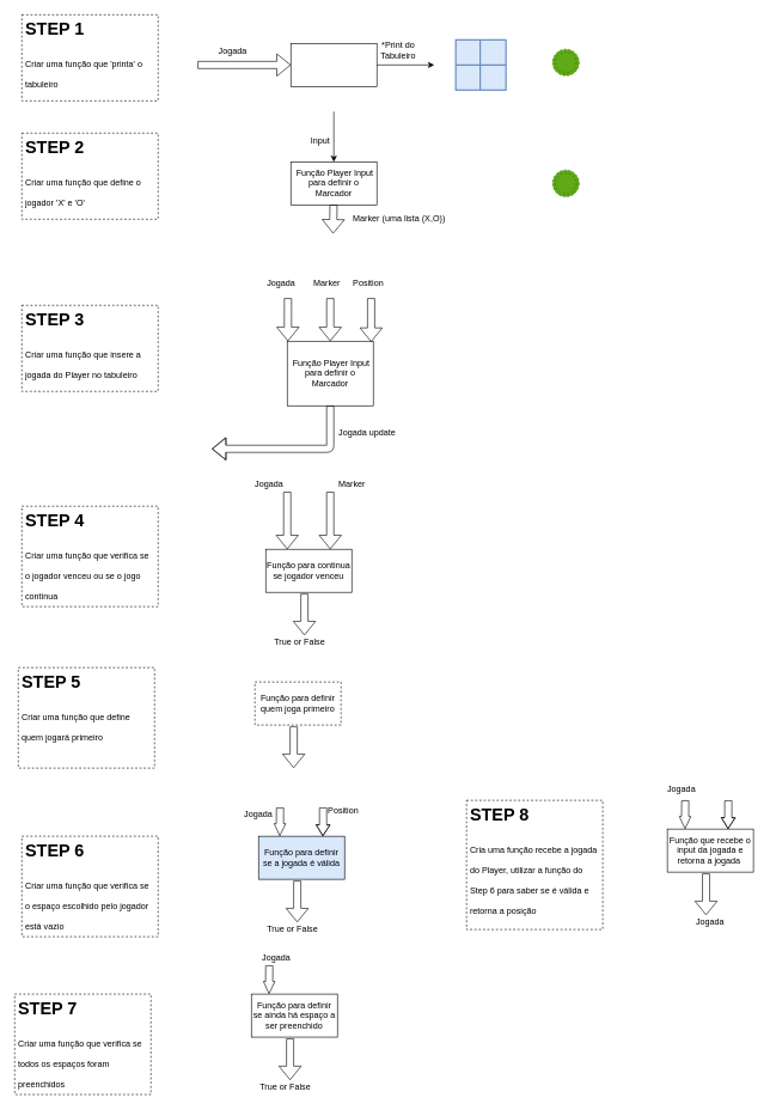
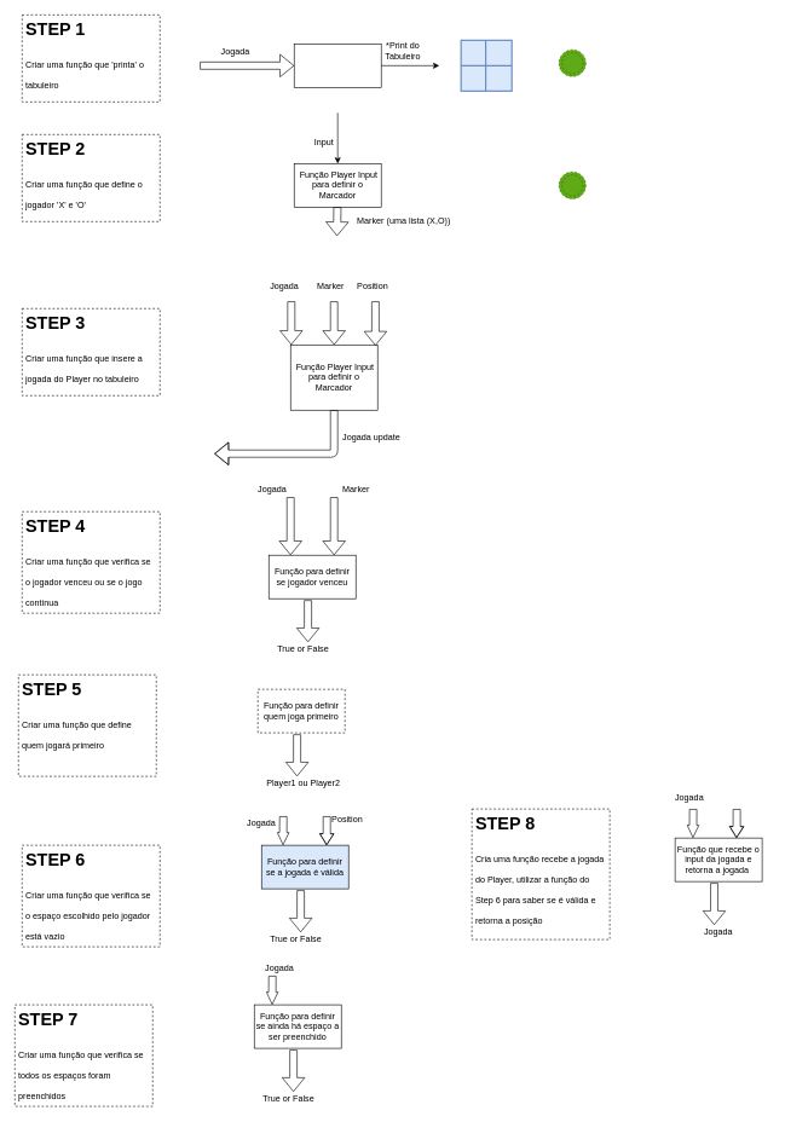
- <mxCell id="12" value="Função para continua se jogador venceu" style="rounded=0;whiteSpace=wrap;html=1;" vertex="1" parent="1"><mxGeometry x="370" y="765" width="120" height="60" as="geometry" /></mxCell>
+ <mxCell id="12" value="Função para definir se jogador venceu" style="rounded=0;whiteSpace=wrap;html=1;" vertex="1" parent="1"><mxGeometry x="370" y="765" width="120" height="60" as="geometry" /></mxCell>
+ <mxCell id="36" value="Player1 ou Player2&amp;nbsp;" style="text;html=1;resizable=0;points=[];autosize=1;align=left;verticalAlign=top;spacingTop=-4;" vertex="1" parent="33"><mxGeometry x="10" y="120" width="120" height="20" as="geometry" /></mxCell>
